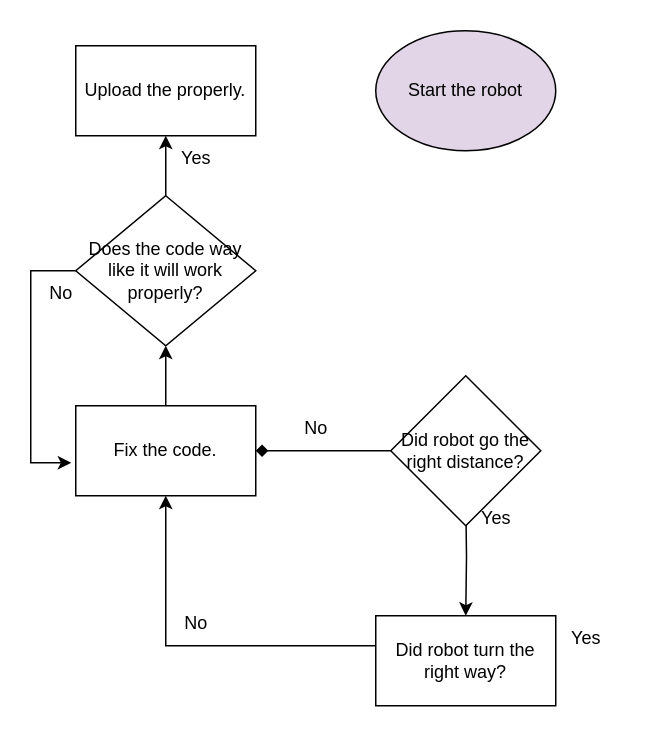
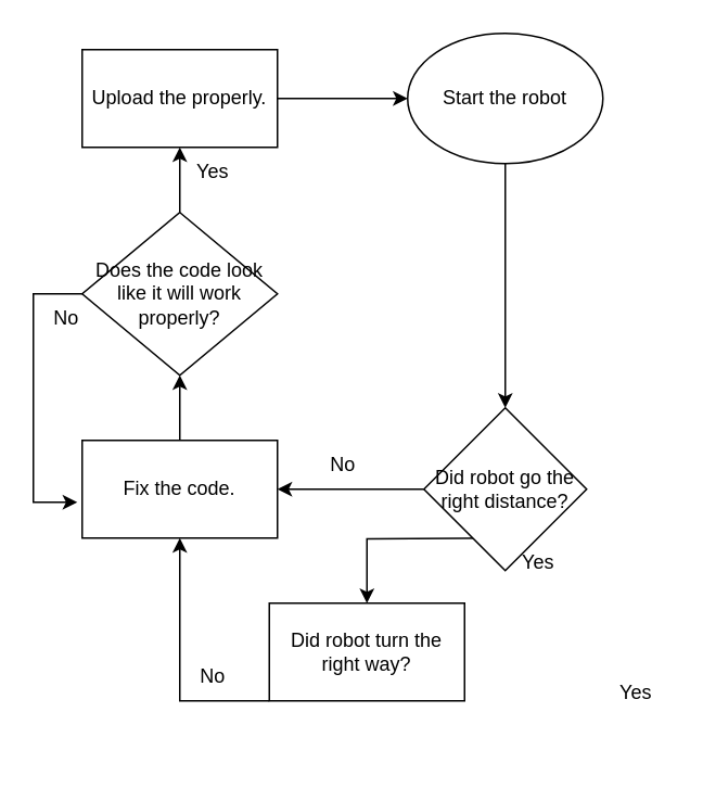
+ <mxCell id="15" style="edgeStyle=orthogonalEdgeStyle;rounded=0;orthogonalLoop=1;jettySize=auto;html=1;entryX=0;entryY=0.5;entryDx=0;entryDy=0;" edge="1" parent="1" source="16" target="3"><mxGeometry relative="1" as="geometry" /></mxCell>
- <mxCell id="3" value="Start the robot" style="ellipse;whiteSpace=wrap;html=1;fillColor=#e1d5e7;" vertex="1" parent="1"><mxGeometry x="250" y="20" width="120" height="80" as="geometry" /></mxCell>
+ <mxCell id="3" value="Start the robot" style="ellipse;whiteSpace=wrap;html=1;" vertex="1" parent="1"><mxGeometry x="250" y="20" width="120" height="80" as="geometry" /></mxCell>
+ <mxCell id="2" value="" style="edgeStyle=orthogonalEdgeStyle;rounded=0;orthogonalLoop=1;jettySize=auto;html=1;entryX=0.5;entryY=0;entryDx=0;entryDy=0;" edge="1" parent="1" source="3" target="14"><mxGeometry relative="1" as="geometry"><mxPoint x="310" y="270" as="targetPoint" /></mxGeometry></mxCell>
- <mxCell id="19" value="Does the code way like it will work properly?&lt;br&gt;" style="rhombus;whiteSpace=wrap;html=1;" vertex="1" parent="1"><mxGeometry x="50" y="130" width="120" height="100" as="geometry" /></mxCell>
+ <mxCell id="19" value="Does the code look like it will work properly?&lt;br&gt;" style="rhombus;whiteSpace=wrap;html=1;" vertex="1" parent="1"><mxGeometry x="50" y="130" width="120" height="100" as="geometry" /></mxCell>
- <mxCell id="5" value="" style="edgeStyle=orthogonalEdgeStyle;rounded=0;orthogonalLoop=1;jettySize=auto;html=1;exitX=0;exitY=0.5;exitDx=0;exitDy=0;endArrow=diamond;" edge="1" parent="1" source="14" target="11"><mxGeometry relative="1" as="geometry"><mxPoint x="250" y="300" as="sourcePoint" /></mxGeometry></mxCell>
+ <mxCell id="5" value="" style="edgeStyle=orthogonalEdgeStyle;rounded=0;orthogonalLoop=1;jettySize=auto;html=1;exitX=0;exitY=0.5;exitDx=0;exitDy=0;" edge="1" parent="1" source="14" target="11"><mxGeometry relative="1" as="geometry"><mxPoint x="250" y="300" as="sourcePoint" /></mxGeometry></mxCell>
- <mxCell id="7" value="Did robot turn the right way?" style="whiteSpace=wrap;html=1;" vertex="1" parent="1"><mxGeometry x="250" y="410" width="120" height="60" as="geometry" /></mxCell>
+ <mxCell id="7" value="Did robot turn the right way?" style="whiteSpace=wrap;html=1;" vertex="1" parent="1"><mxGeometry x="165" y="370" width="120" height="60" as="geometry" /></mxCell>
